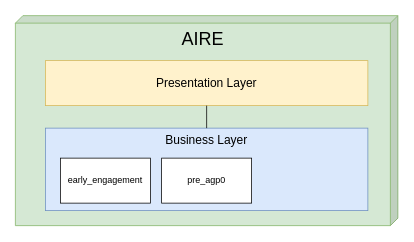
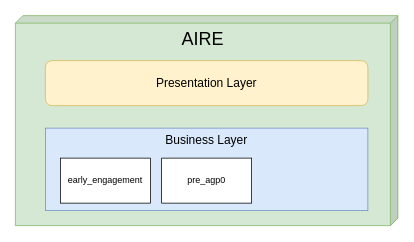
- <mxCell id="3" value="&lt;font style=&quot;font-size: 16px;&quot;&gt;Presentation Layer&lt;/font&gt;" style="rounded=0;whiteSpace=wrap;html=1;fillColor=#fff2cc;strokeColor=#d6b656;" parent="1" vertex="1"><mxGeometry x="60" y="80" width="430" height="60" as="geometry" /></mxCell>
+ <mxCell id="3" value="&lt;font style=&quot;font-size: 16px;&quot;&gt;Presentation Layer&lt;/font&gt;" style="whiteSpace=wrap;html=1;fillColor=#fff2cc;strokeColor=#d6b656;rounded=1;" parent="1" vertex="1"><mxGeometry x="60" y="80" width="430" height="60" as="geometry" /></mxCell>
- <mxCell id="7" value="" style="endArrow=none;html=1;rounded=0;exitX=0.5;exitY=0;exitDx=0;exitDy=0;entryX=0.5;entryY=1;entryDx=0;entryDy=0;" parent="1" source="4" target="3" edge="1"><mxGeometry width="50" height="50" relative="1" as="geometry"><mxPoint x="310" y="100" as="sourcePoint" /><mxPoint x="360" y="50" as="targetPoint" /></mxGeometry></mxCell>
